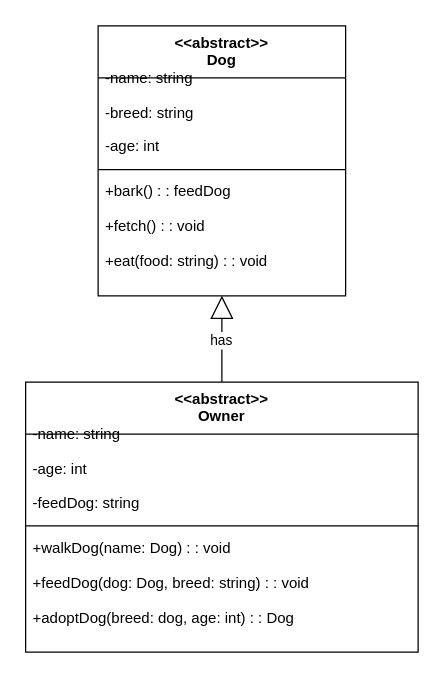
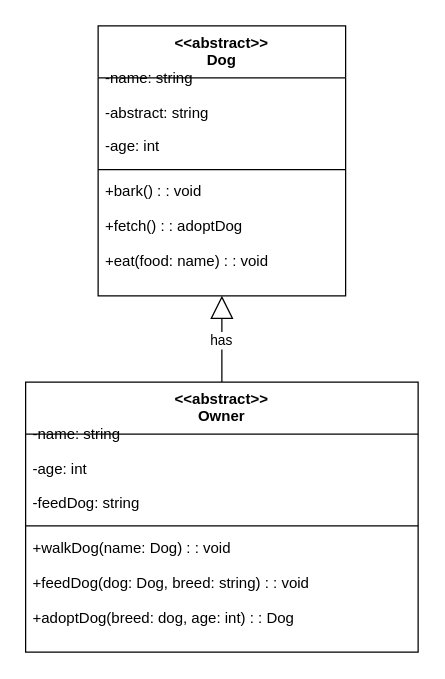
- <mxCell id="4" value="-breed: string" style="text;strokeColor=none;fillColor=none;align=left;verticalAlign=top;spacingLeft=4;spacingRight=4;overflow=hidden;rotatable=0;points=[[0,0.5],[1,0.5]];portConstraint=eastwest;" parent="2" vertex="1"><mxGeometry y="56" width="198" height="28" as="geometry" /></mxCell>
+ <mxCell id="4" value="-abstract: string" style="text;strokeColor=none;fillColor=none;align=left;verticalAlign=top;spacingLeft=4;spacingRight=4;overflow=hidden;rotatable=0;points=[[0,0.5],[1,0.5]];portConstraint=eastwest;" parent="2" vertex="1"><mxGeometry y="56" width="198" height="28" as="geometry" /></mxCell>
- <mxCell id="7" value="+bark() : : feedDog" style="text;strokeColor=none;fillColor=none;align=left;verticalAlign=top;spacingLeft=4;spacingRight=4;overflow=hidden;rotatable=0;points=[[0,0.5],[1,0.5]];portConstraint=eastwest;" parent="2" vertex="1"><mxGeometry y="119" width="198" height="28" as="geometry" /></mxCell>
+ <mxCell id="7" value="+bark() : : void" style="text;strokeColor=none;fillColor=none;align=left;verticalAlign=top;spacingLeft=4;spacingRight=4;overflow=hidden;rotatable=0;points=[[0,0.5],[1,0.5]];portConstraint=eastwest;" parent="2" vertex="1"><mxGeometry y="119" width="198" height="28" as="geometry" /></mxCell>
- <mxCell id="8" value="+fetch() : : void" style="text;strokeColor=none;fillColor=none;align=left;verticalAlign=top;spacingLeft=4;spacingRight=4;overflow=hidden;rotatable=0;points=[[0,0.5],[1,0.5]];portConstraint=eastwest;" parent="2" vertex="1"><mxGeometry y="147" width="198" height="28" as="geometry" /></mxCell>
+ <mxCell id="8" value="+fetch() : : adoptDog" style="text;strokeColor=none;fillColor=none;align=left;verticalAlign=top;spacingLeft=4;spacingRight=4;overflow=hidden;rotatable=0;points=[[0,0.5],[1,0.5]];portConstraint=eastwest;" parent="2" vertex="1"><mxGeometry y="147" width="198" height="28" as="geometry" /></mxCell>
- <mxCell id="9" value="+eat(food: string) : : void" style="text;strokeColor=none;fillColor=none;align=left;verticalAlign=top;spacingLeft=4;spacingRight=4;overflow=hidden;rotatable=0;points=[[0,0.5],[1,0.5]];portConstraint=eastwest;" parent="2" vertex="1"><mxGeometry y="175" width="198" height="28" as="geometry" /></mxCell>
+ <mxCell id="9" value="+eat(food: name) : : void" style="text;strokeColor=none;fillColor=none;align=left;verticalAlign=top;spacingLeft=4;spacingRight=4;overflow=hidden;rotatable=0;points=[[0,0.5],[1,0.5]];portConstraint=eastwest;" parent="2" vertex="1"><mxGeometry y="175" width="198" height="28" as="geometry" /></mxCell>
